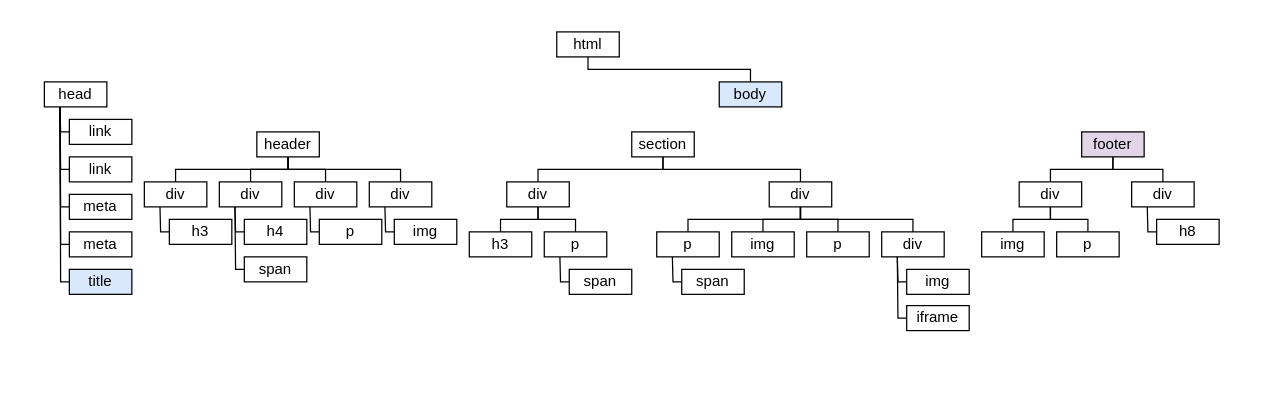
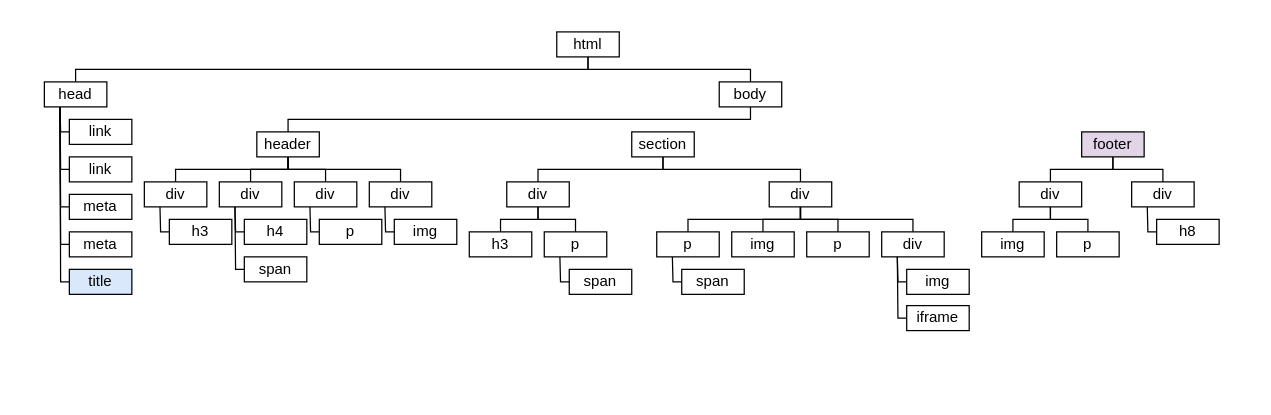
+ <mxCell id="3" style="edgeStyle=none;rounded=0;html=1;exitX=0.5;exitY=0;exitDx=0;exitDy=0;entryX=0.5;entryY=1;entryDx=0;entryDy=0;endArrow=none;endFill=0;" edge="1" parent="1" source="6" target="73"><mxGeometry relative="1" as="geometry"><Array as="points"><mxPoint x="60" y="55" /><mxPoint x="470" y="55" /></Array></mxGeometry></mxCell>
- <mxCell id="71" value="body" style="whiteSpace=wrap;html=1;fillColor=#dae8fc;" vertex="1" parent="1"><mxGeometry x="575" y="65" width="50" height="20" as="geometry" /></mxCell>
+ <mxCell id="71" value="body" style="whiteSpace=wrap;html=1;" vertex="1" parent="1"><mxGeometry x="575" y="65" width="50" height="20" as="geometry" /></mxCell>
+ <mxCell id="15" style="edgeStyle=none;rounded=0;html=1;exitX=0.5;exitY=0;exitDx=0;exitDy=0;entryX=0.5;entryY=1;entryDx=0;entryDy=0;endArrow=none;endFill=0;" edge="1" parent="1" source="17" target="71"><mxGeometry relative="1" as="geometry"><Array as="points"><mxPoint x="230" y="95" /><mxPoint x="600" y="95" /></Array></mxGeometry></mxCell>
